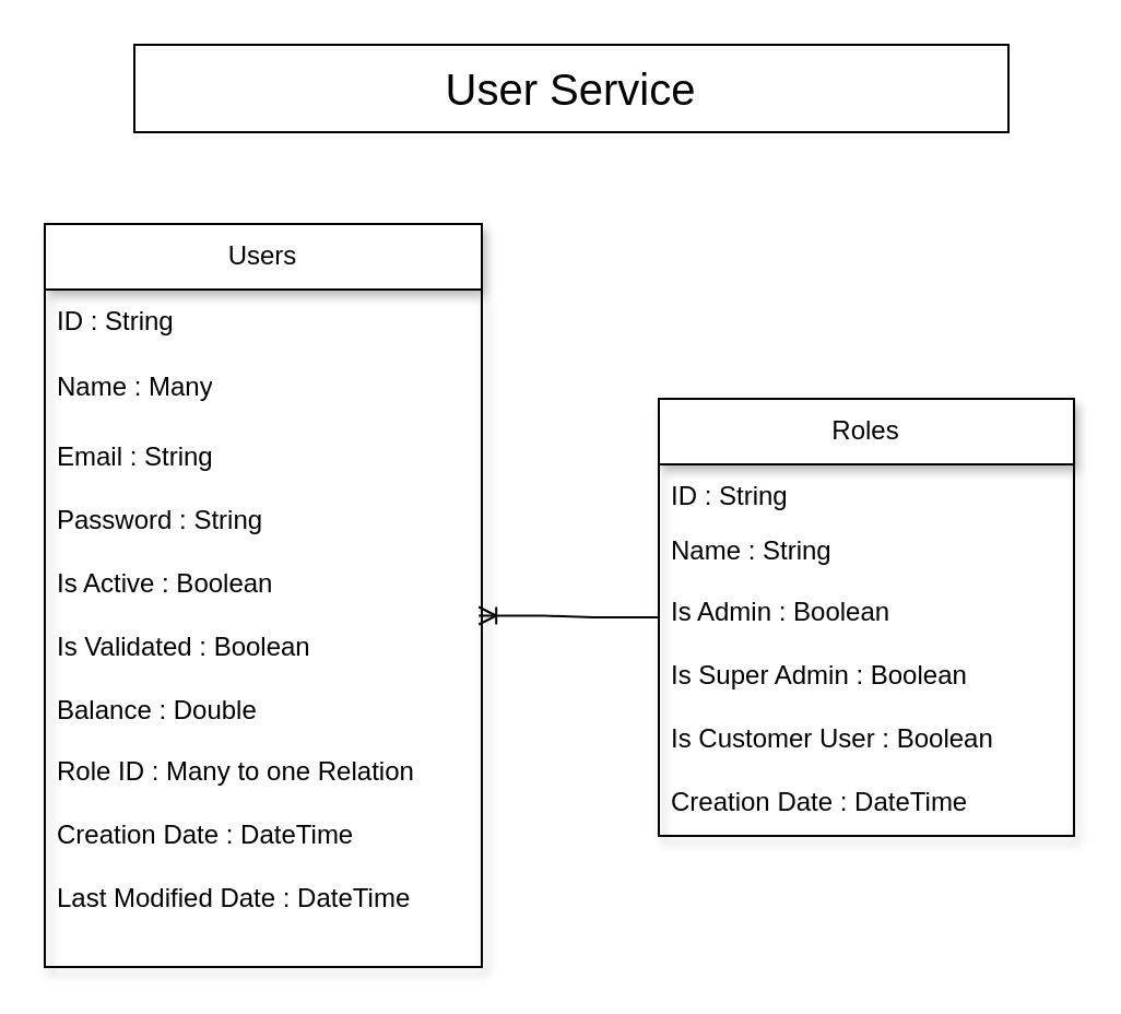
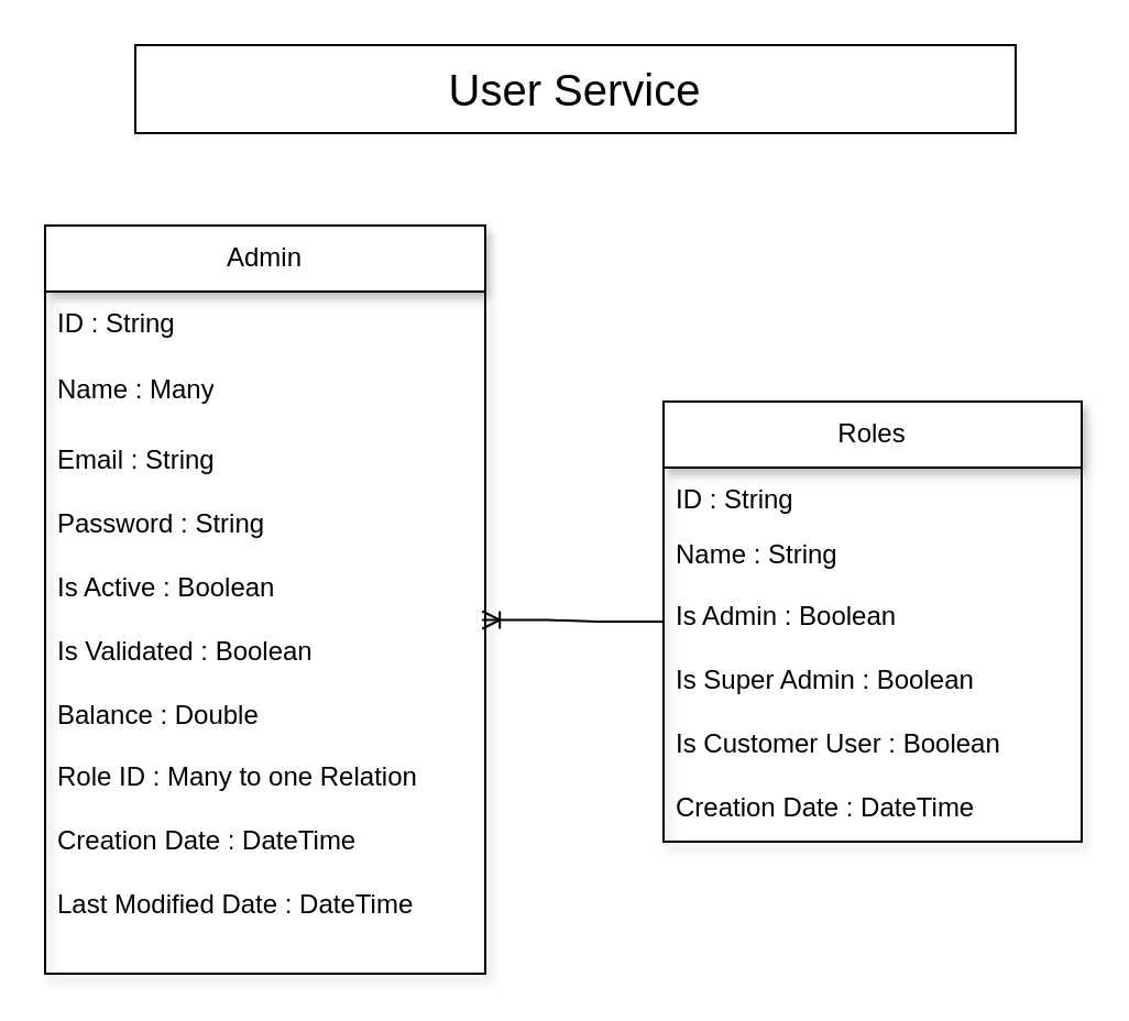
- <mxCell id="2" value="Users" style="swimlane;fontStyle=0;childLayout=stackLayout;horizontal=1;startSize=30;horizontalStack=0;resizeParent=1;resizeParentMax=0;resizeLast=0;collapsible=1;marginBottom=0;whiteSpace=wrap;html=1;shadow=1;" vertex="1" parent="1"><mxGeometry x="20" y="102" width="200" height="340" as="geometry" /></mxCell>
+ <mxCell id="2" value="Admin" style="swimlane;fontStyle=0;childLayout=stackLayout;horizontal=1;startSize=30;horizontalStack=0;resizeParent=1;resizeParentMax=0;resizeLast=0;collapsible=1;marginBottom=0;whiteSpace=wrap;html=1;shadow=1;" vertex="1" parent="1"><mxGeometry x="20" y="102" width="200" height="340" as="geometry" /></mxCell>
